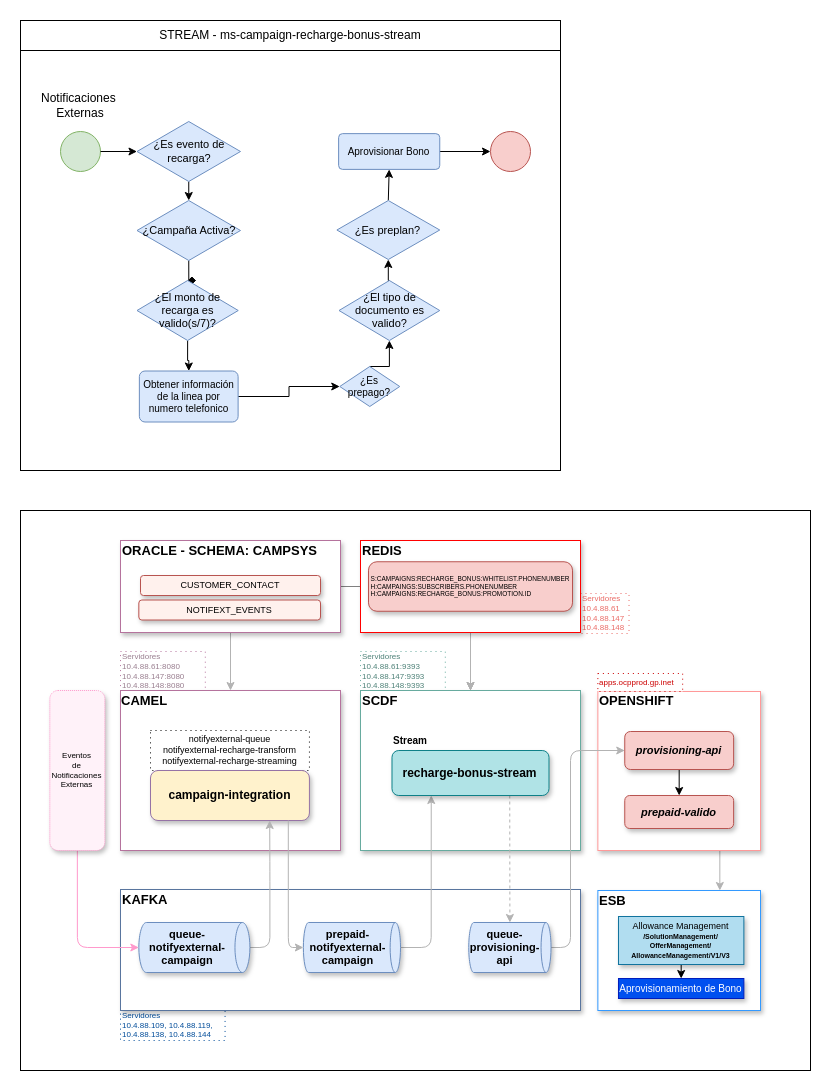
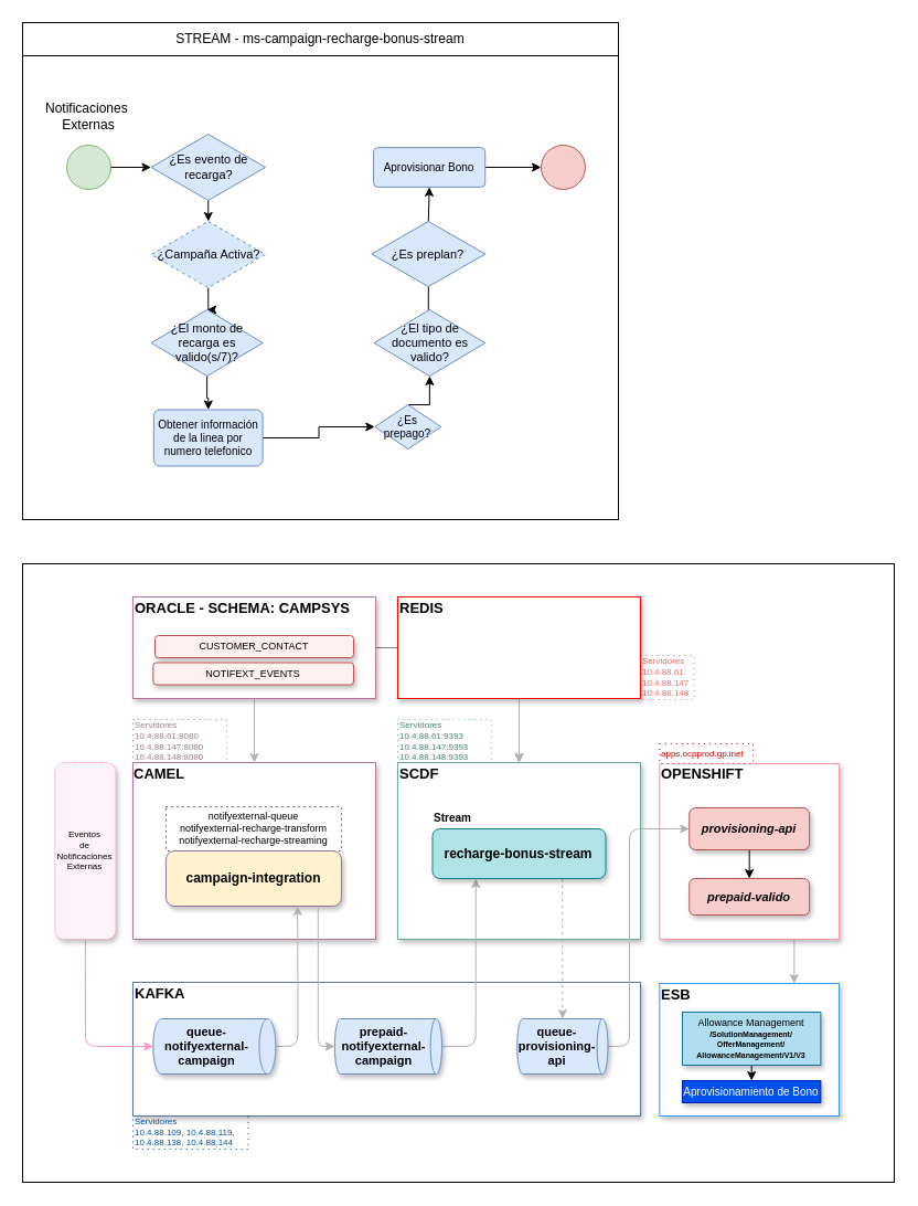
- <mxCell id="13" value="¿Campaña Activa?" style="rhombus;whiteSpace=wrap;html=1;fillColor=#dae8fc;strokeColor=#6c8ebf;fontSize=11;" parent="1" vertex="1"><mxGeometry x="136.5" y="200" width="103.5" height="60" as="geometry" /></mxCell>
+ <mxCell id="13" value="¿Campaña Activa?" style="rhombus;whiteSpace=wrap;html=1;fillColor=#dae8fc;strokeColor=#6c8ebf;fontSize=11;dashed=1;" parent="1" vertex="1"><mxGeometry x="136.5" y="200" width="103.5" height="60" as="geometry" /></mxCell>
- <mxCell id="18" style="edgeStyle=orthogonalEdgeStyle;rounded=0;orthogonalLoop=1;jettySize=auto;html=1;exitX=0.5;exitY=0;exitDx=0;exitDy=0;entryX=0.5;entryY=1;entryDx=0;entryDy=0;" parent="1" source="19" target="21" edge="1"><mxGeometry relative="1" as="geometry" /></mxCell>
+ <mxCell id="18" style="edgeStyle=orthogonalEdgeStyle;rounded=0;orthogonalLoop=1;jettySize=auto;html=1;exitX=0.5;exitY=0;exitDx=0;exitDy=0;entryX=0.5;entryY=1;entryDx=0;entryDy=0;endArrow=none;" parent="1" source="19" target="21" edge="1"><mxGeometry relative="1" as="geometry" /></mxCell>
- <mxCell id="3" style="edgeStyle=orthogonalEdgeStyle;rounded=0;orthogonalLoop=1;jettySize=auto;html=1;exitX=0.5;exitY=1;exitDx=0;exitDy=0;endArrow=diamond;" parent="1" source="13" target="6" edge="1"><mxGeometry relative="1" as="geometry"><mxPoint x="176.5" y="277" as="targetPoint" /></mxGeometry></mxCell>
+ <mxCell id="3" style="edgeStyle=orthogonalEdgeStyle;rounded=0;orthogonalLoop=1;jettySize=auto;html=1;exitX=0.5;exitY=1;exitDx=0;exitDy=0;" parent="1" source="13" target="6" edge="1"><mxGeometry relative="1" as="geometry"><mxPoint x="176.5" y="277" as="targetPoint" /></mxGeometry></mxCell>
- <mxCell id="68" value="&lt;div style=&quot;border-color: var(--border-color); text-align: left; font-size: 6.5px;&quot; data-en-clipboard=&quot;true&quot; data-pm-slice=&quot;1 1 []&quot;&gt;&lt;div style=&quot;border-color: var(--border-color); font-size: 6.5px;&quot; data-en-clipboard=&quot;true&quot; data-pm-slice=&quot;1 1 []&quot;&gt;&lt;div style=&quot;border-color: var(--border-color); font-size: 6.5px;&quot; data-en-clipboard=&quot;true&quot; data-pm-slice=&quot;1 1 []&quot;&gt;S:CAMPAIGNS:RECHARGE_BONUS:WHITELIST.PHONENUMBER&lt;/div&gt;&lt;div style=&quot;border-color: var(--border-color); font-size: 6.5px;&quot; data-en-clipboard=&quot;true&quot; data-pm-slice=&quot;1 1 []&quot;&gt;H:CAMPAINGS:SUBSCRIBERS.PHONENUMBER&lt;/div&gt;&lt;div style=&quot;border-color: var(--border-color); font-size: 6.5px;&quot; data-en-clipboard=&quot;true&quot; data-pm-slice=&quot;1 1 []&quot;&gt;H:CAMPAIGNS:RECHARGE_BONUS:PROMOTION.ID&lt;/div&gt;&lt;/div&gt;&lt;/div&gt;" style="rounded=1;whiteSpace=wrap;html=1;labelBorderColor=none;fontSize=6.5;strokeWidth=1;strokeColor=#b85450;shadow=1;fontStyle=0;align=center;fillColor=#f8cecc;arcSize=17;" parent="1" vertex="1"><mxGeometry x="368" y="561.25" width="204" height="49.5" as="geometry" /></mxCell>
